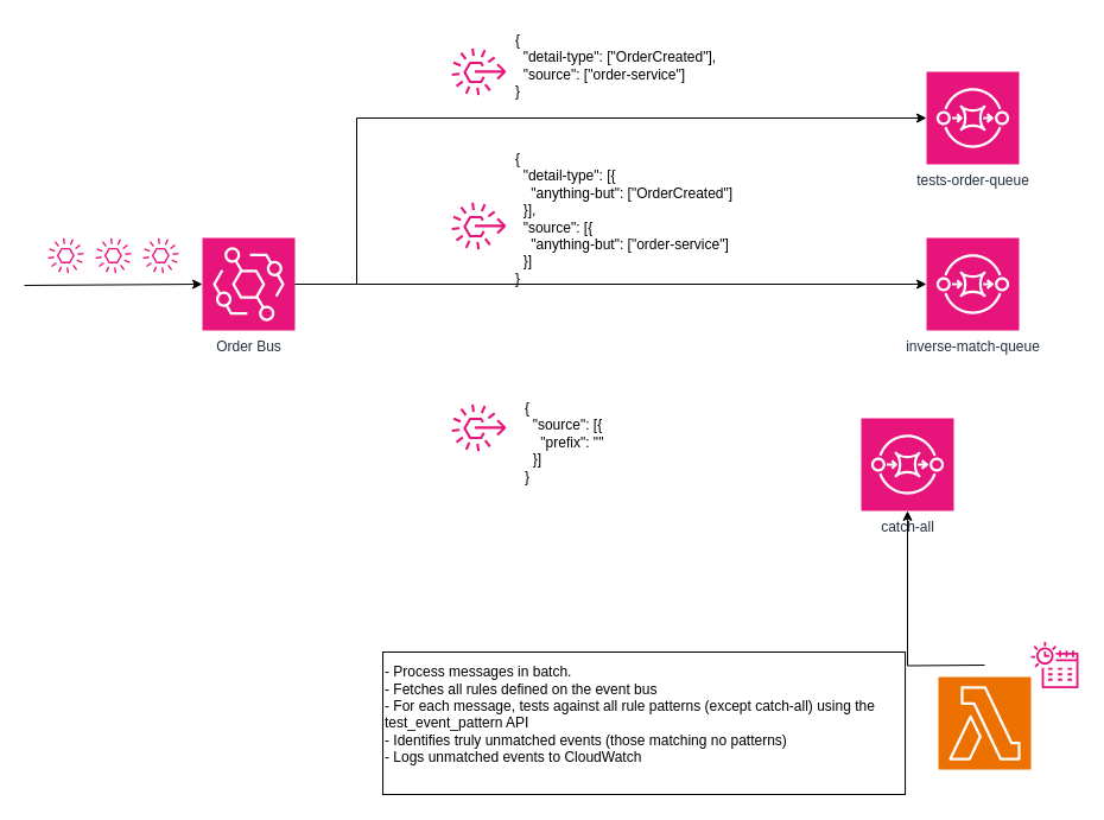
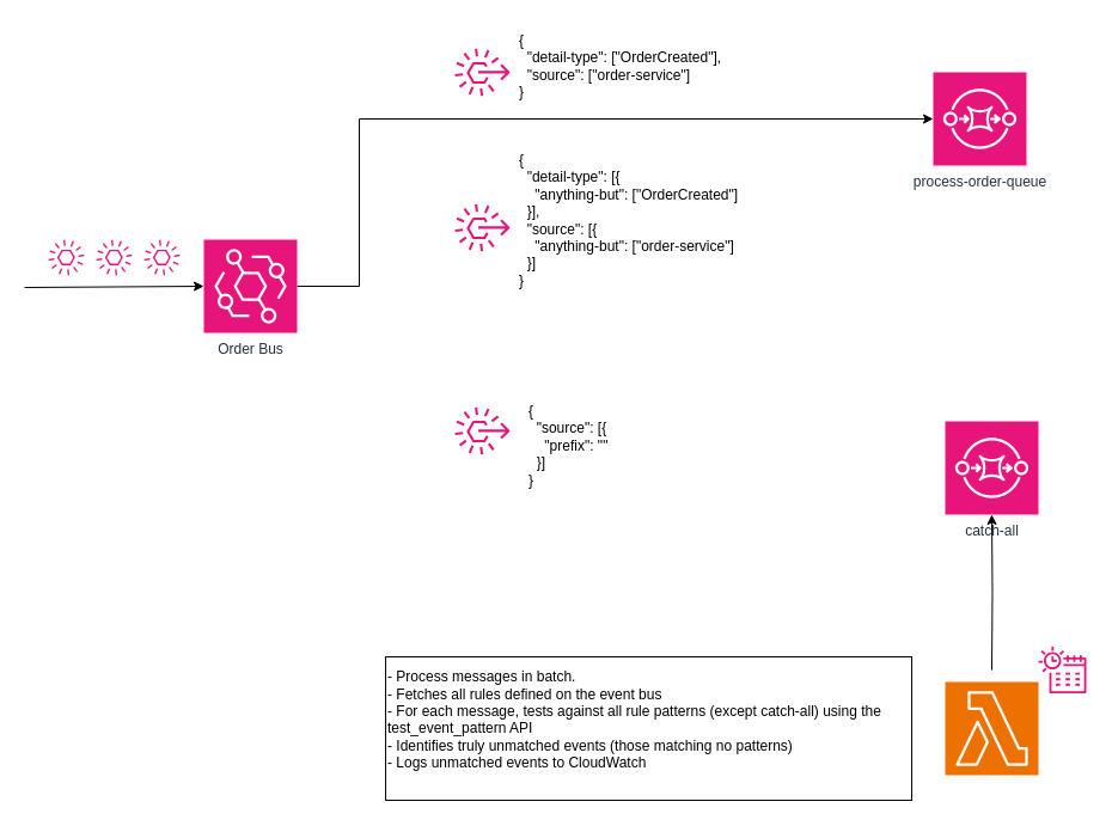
- <mxCell id="6" value="tests-order-queue" style="sketch=0;points=[[0,0,0],[0.25,0,0],[0.5,0,0],[0.75,0,0],[1,0,0],[0,1,0],[0.25,1,0],[0.5,1,0],[0.75,1,0],[1,1,0],[0,0.25,0],[0,0.5,0],[0,0.75,0],[1,0.25,0],[1,0.5,0],[1,0.75,0]];outlineConnect=0;fontColor=#232F3E;fillColor=#E7157B;strokeColor=#ffffff;dashed=0;verticalLabelPosition=bottom;verticalAlign=top;align=center;html=1;fontSize=12;fontStyle=0;aspect=fixed;shape=mxgraph.aws4.resourceIcon;resIcon=mxgraph.aws4.sqs;" parent="1" vertex="1"><mxGeometry x="780" y="60" width="78" height="78" as="geometry" /></mxCell>
+ <mxCell id="6" value="process-order-queue" style="sketch=0;points=[[0,0,0],[0.25,0,0],[0.5,0,0],[0.75,0,0],[1,0,0],[0,1,0],[0.25,1,0],[0.5,1,0],[0.75,1,0],[1,1,0],[0,0.25,0],[0,0.5,0],[0,0.75,0],[1,0.25,0],[1,0.5,0],[1,0.75,0]];outlineConnect=0;fontColor=#232F3E;fillColor=#E7157B;strokeColor=#ffffff;dashed=0;verticalLabelPosition=bottom;verticalAlign=top;align=center;html=1;fontSize=12;fontStyle=0;aspect=fixed;shape=mxgraph.aws4.resourceIcon;resIcon=mxgraph.aws4.sqs;" parent="1" vertex="1"><mxGeometry x="780" y="60" width="78" height="78" as="geometry" /></mxCell>
- <mxCell id="3" style="edgeStyle=orthogonalEdgeStyle;rounded=0;orthogonalLoop=1;jettySize=auto;html=1;" parent="1" source="4" target="8" edge="1"><mxGeometry relative="1" as="geometry" /></mxCell>
- <mxCell id="8" value="inverse-match-queue" style="sketch=0;points=[[0,0,0],[0.25,0,0],[0.5,0,0],[0.75,0,0],[1,0,0],[0,1,0],[0.25,1,0],[0.5,1,0],[0.75,1,0],[1,1,0],[0,0.25,0],[0,0.5,0],[0,0.75,0],[1,0.25,0],[1,0.5,0],[1,0.75,0]];outlineConnect=0;fontColor=#232F3E;fillColor=#E7157B;strokeColor=#ffffff;dashed=0;verticalLabelPosition=bottom;verticalAlign=top;align=center;html=1;fontSize=12;fontStyle=0;aspect=fixed;shape=mxgraph.aws4.resourceIcon;resIcon=mxgraph.aws4.sqs;" parent="1" vertex="1"><mxGeometry x="780" y="200" width="78" height="78" as="geometry" /></mxCell>
- <mxCell id="7" value="catch-all" style="sketch=0;points=[[0,0,0],[0.25,0,0],[0.5,0,0],[0.75,0,0],[1,0,0],[0,1,0],[0.25,1,0],[0.5,1,0],[0.75,1,0],[1,1,0],[0,0.25,0],[0,0.5,0],[0,0.75,0],[1,0.25,0],[1,0.5,0],[1,0.75,0]];outlineConnect=0;fontColor=#232F3E;fillColor=#E7157B;strokeColor=#ffffff;dashed=0;verticalLabelPosition=bottom;verticalAlign=top;align=center;html=1;fontSize=12;fontStyle=0;aspect=fixed;shape=mxgraph.aws4.resourceIcon;resIcon=mxgraph.aws4.sqs;" parent="1" vertex="1"><mxGeometry x="725" y="352" width="78" height="78" as="geometry" /></mxCell>
+ <mxCell id="7" value="catch-all" style="sketch=0;points=[[0,0,0],[0.25,0,0],[0.5,0,0],[0.75,0,0],[1,0,0],[0,1,0],[0.25,1,0],[0.5,1,0],[0.75,1,0],[1,1,0],[0,0.25,0],[0,0.5,0],[0,0.75,0],[1,0.25,0],[1,0.5,0],[1,0.75,0]];outlineConnect=0;fontColor=#232F3E;fillColor=#E7157B;strokeColor=#ffffff;dashed=0;verticalLabelPosition=bottom;verticalAlign=top;align=center;html=1;fontSize=12;fontStyle=0;aspect=fixed;shape=mxgraph.aws4.resourceIcon;resIcon=mxgraph.aws4.sqs;" parent="1" vertex="1"><mxGeometry x="790" y="352" width="78" height="78" as="geometry" /></mxCell>
